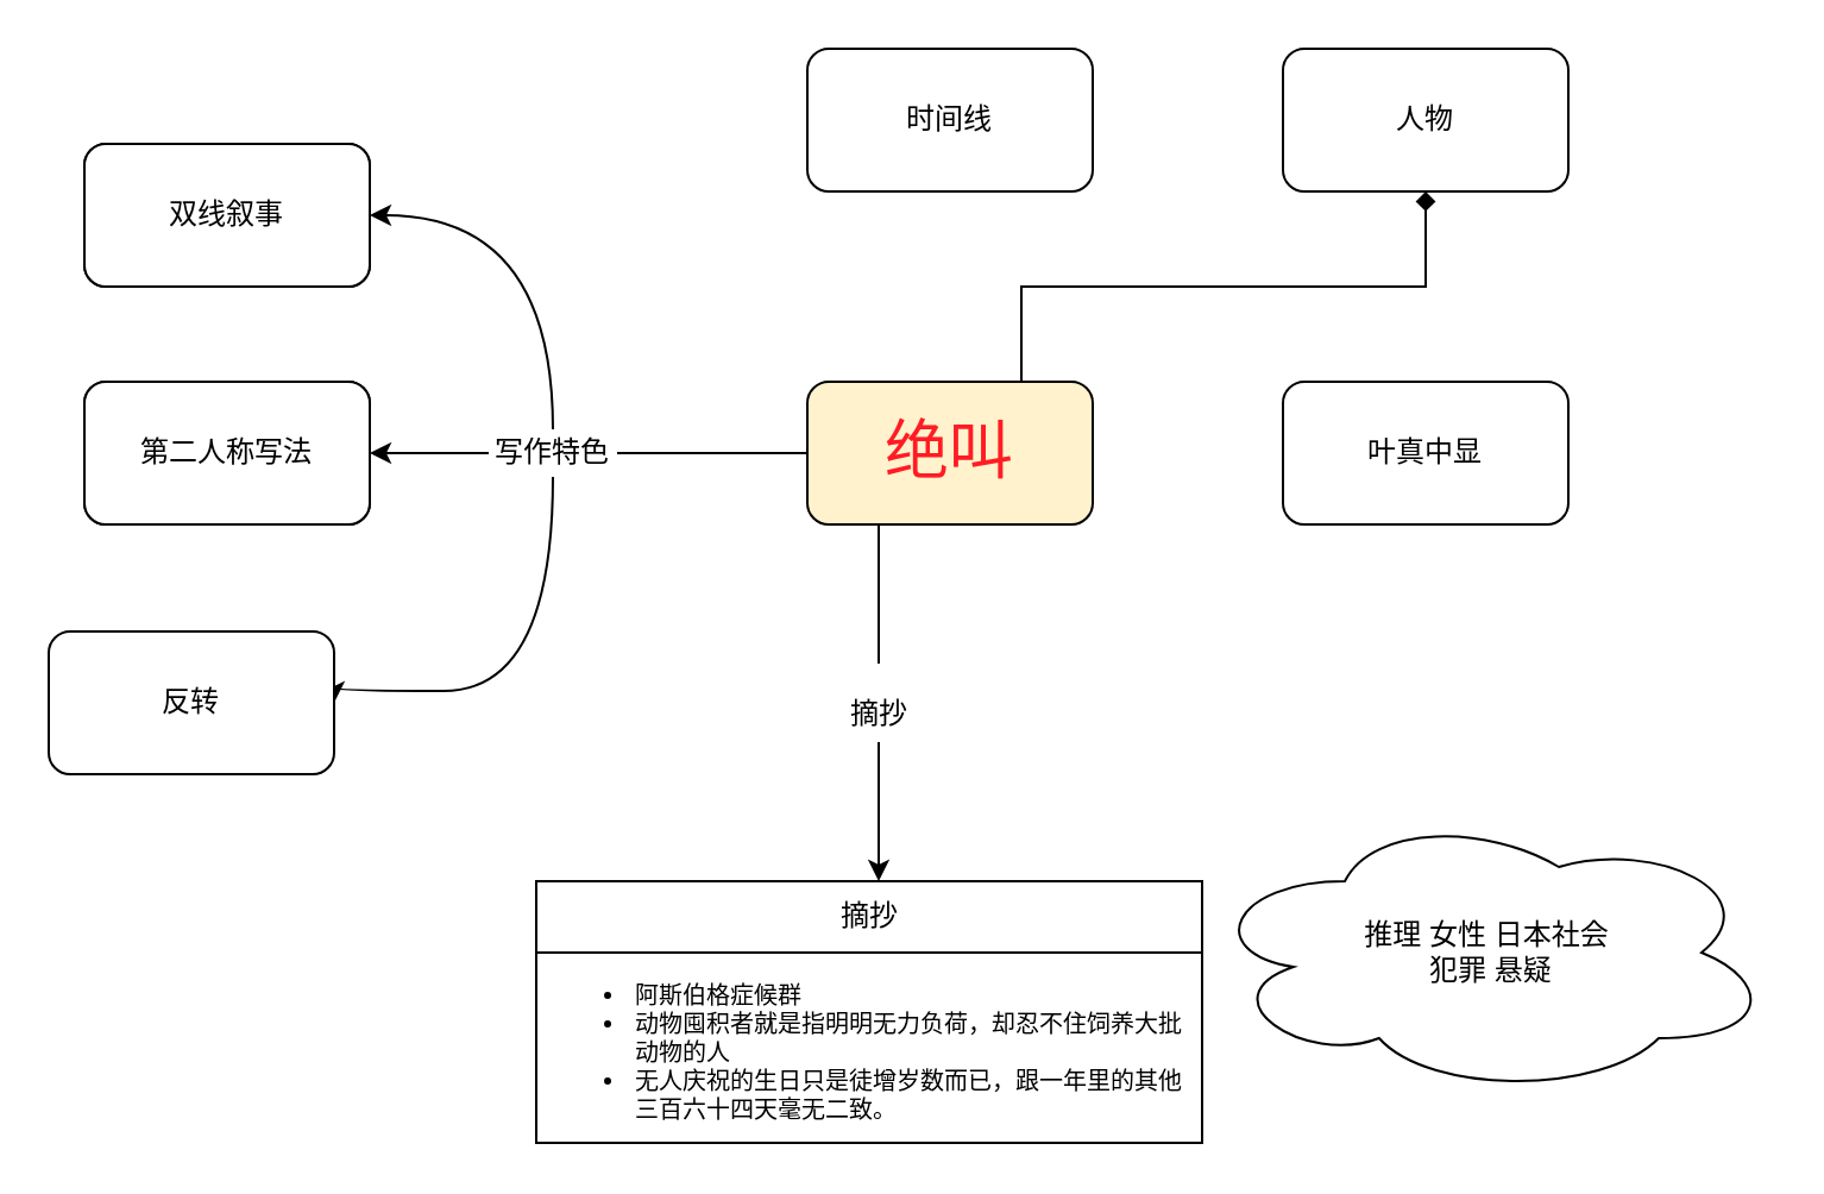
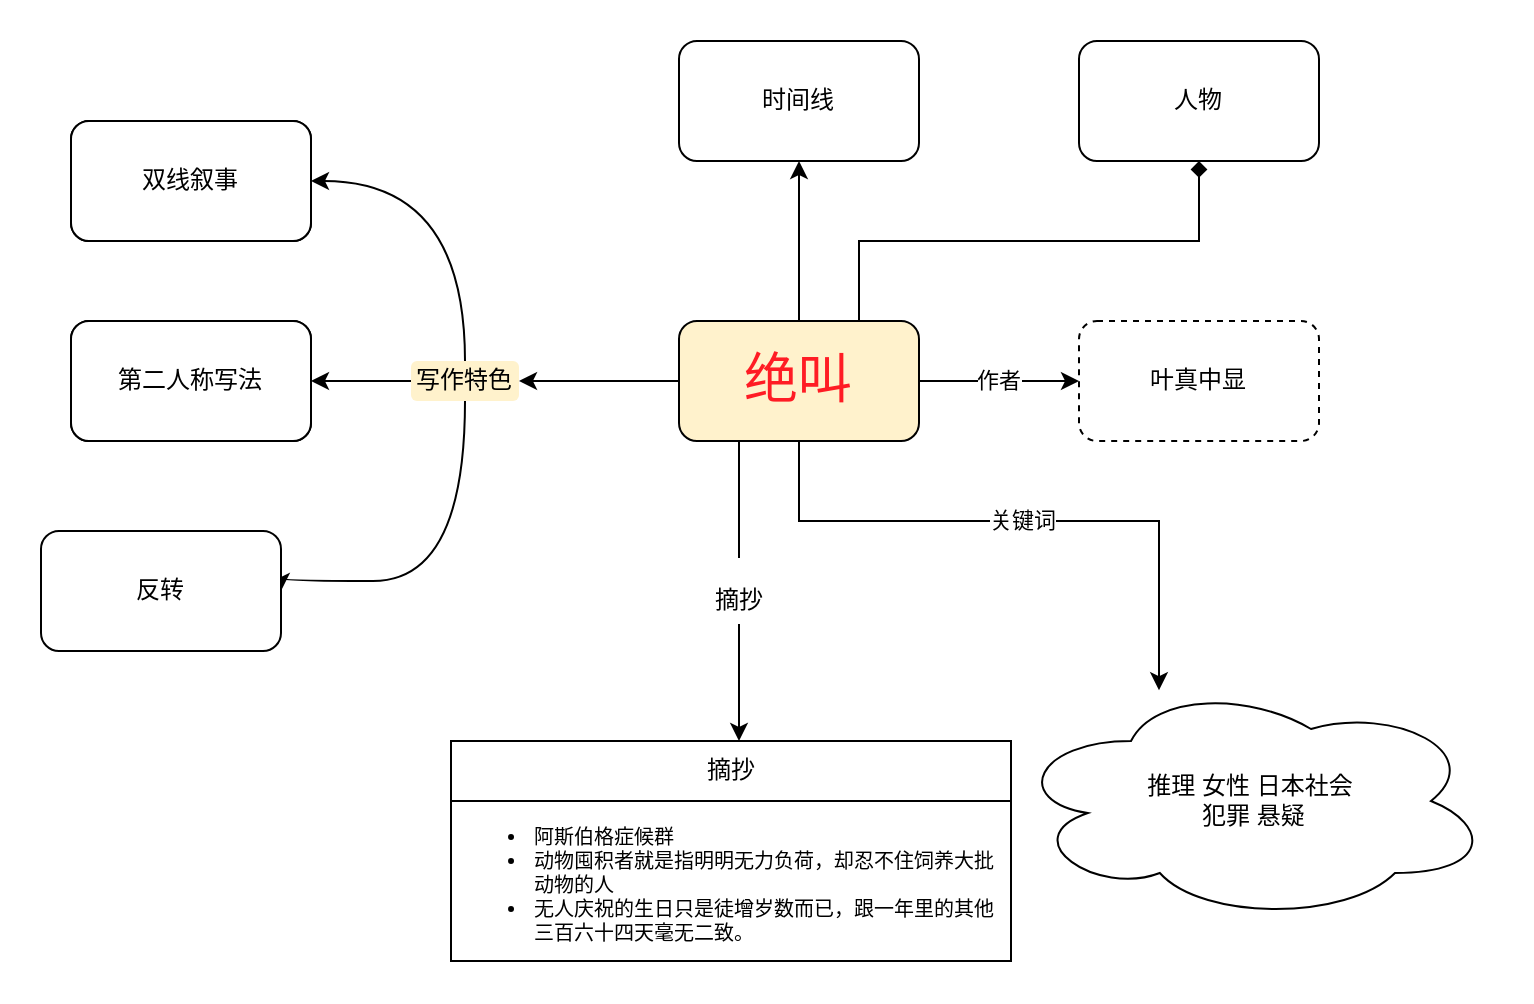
+ <mxCell id="18" value="" style="edgeStyle=orthogonalEdgeStyle;rounded=0;orthogonalLoop=1;jettySize=auto;html=1;fontSize=27;fontColor=#FF1C24;exitX=0.5;exitY=0;exitDx=0;exitDy=0;" edge="1" parent="1" source="5" target="21"><mxGeometry relative="1" as="geometry" /></mxCell>
- <mxCell id="12" value="写作特色" style="rounded=1;whiteSpace=wrap;html=1;strokeColor=none;" vertex="1" parent="1"><mxGeometry x="205" y="180" width="54" height="20" as="geometry" /></mxCell>
+ <mxCell id="12" value="写作特色" style="rounded=1;whiteSpace=wrap;html=1;strokeColor=none;fillColor=#fff2cc;" vertex="1" parent="1"><mxGeometry x="205" y="180" width="54" height="20" as="geometry" /></mxCell>
- <mxCell id="4" value="" style="edgeStyle=orthogonalEdgeStyle;rounded=0;orthogonalLoop=1;jettySize=auto;html=1;endArrow=none;" edge="1" parent="1" source="5" target="12"><mxGeometry relative="1" as="geometry" /></mxCell>
+ <mxCell id="4" value="" style="edgeStyle=orthogonalEdgeStyle;rounded=0;orthogonalLoop=1;jettySize=auto;html=1;" edge="1" parent="1" source="5" target="12"><mxGeometry relative="1" as="geometry" /></mxCell>
+ <mxCell id="2" value="作者" style="edgeStyle=orthogonalEdgeStyle;rounded=0;orthogonalLoop=1;jettySize=auto;html=1;" edge="1" parent="1" source="5" target="7"><mxGeometry relative="1" as="geometry" /></mxCell>
- <mxCell id="7" value="叶真中显" style="rounded=1;whiteSpace=wrap;html=1;" vertex="1" parent="1"><mxGeometry x="539" y="160" width="120" height="60" as="geometry" /></mxCell>
+ <mxCell id="7" value="叶真中显" style="rounded=1;whiteSpace=wrap;html=1;dashed=1;" vertex="1" parent="1"><mxGeometry x="539" y="160" width="120" height="60" as="geometry" /></mxCell>
+ <mxCell id="3" value="关键词" style="edgeStyle=orthogonalEdgeStyle;rounded=0;orthogonalLoop=1;jettySize=auto;html=1;" edge="1" parent="1" source="5" target="8"><mxGeometry relative="1" as="geometry"><Array as="points"><mxPoint x="399" y="260" /><mxPoint x="579" y="260" /></Array></mxGeometry></mxCell>
